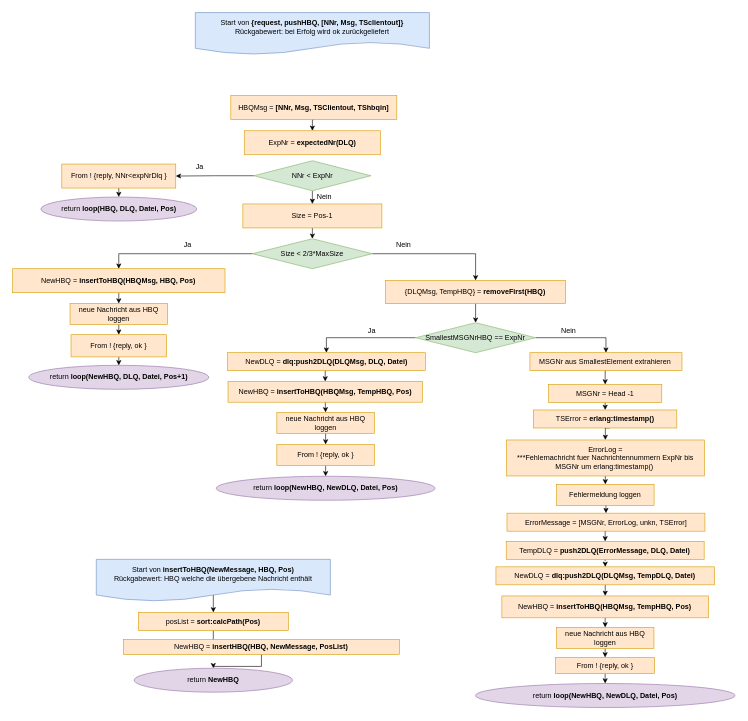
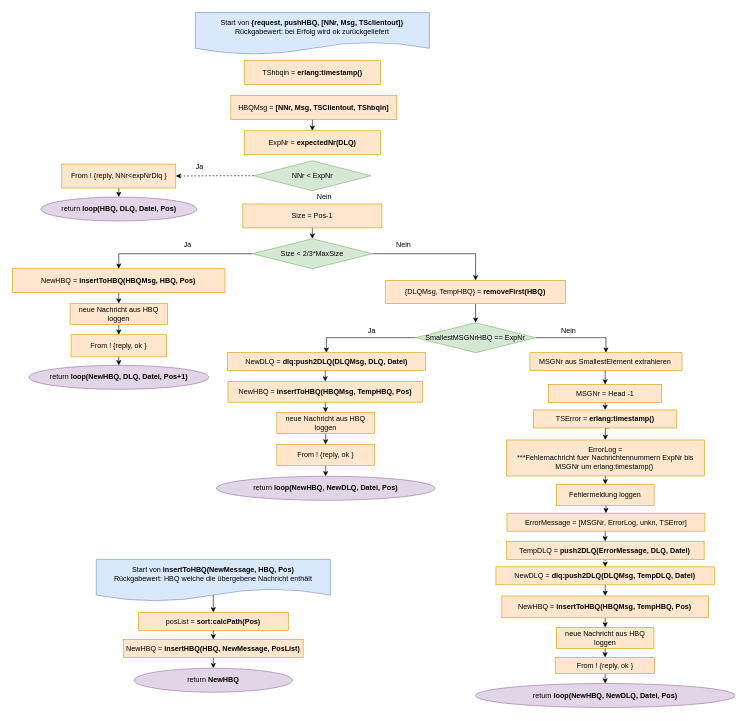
+ <mxCell id="74" value="TShbqin = &lt;b&gt;erlang:timestamp()&lt;/b&gt;" style="rounded=0;whiteSpace=wrap;html=1;fillColor=#ffe6cc;strokeColor=#d79b00;" parent="1" vertex="1"><mxGeometry x="406.71" y="100" width="227.11" height="40" as="geometry" /></mxCell>
- <mxCell id="32" style="edgeStyle=orthogonalEdgeStyle;rounded=0;orthogonalLoop=1;jettySize=auto;html=1;exitX=0;exitY=0.5;exitDx=0;exitDy=0;entryX=1;entryY=0.5;entryDx=0;entryDy=0;" parent="1" source="34" target="51" edge="1"><mxGeometry relative="1" as="geometry"><mxPoint x="404.37" y="292" as="sourcePoint" /></mxGeometry></mxCell>
+ <mxCell id="32" style="edgeStyle=orthogonalEdgeStyle;rounded=0;orthogonalLoop=1;jettySize=auto;html=1;exitX=0;exitY=0.5;exitDx=0;exitDy=0;entryX=1;entryY=0.5;entryDx=0;entryDy=0;dashed=1;" parent="1" source="34" target="51" edge="1"><mxGeometry relative="1" as="geometry"><mxPoint x="404.37" y="292" as="sourcePoint" /></mxGeometry></mxCell>
- <mxCell id="33" style="edgeStyle=orthogonalEdgeStyle;rounded=0;orthogonalLoop=1;jettySize=auto;html=1;exitX=0.5;exitY=1;exitDx=0;exitDy=0;entryX=0.5;entryY=0;entryDx=0;entryDy=0;" parent="1" source="34" target="9" edge="1"><mxGeometry relative="1" as="geometry" /></mxCell>
- <mxCell id="40" value="NewHBQ = &lt;b&gt;insertHBQ(HBQ, NewMessage, PosList)&lt;/b&gt;" style="rounded=0;whiteSpace=wrap;html=1;fillColor=#ffe6cc;strokeColor=#d79b00;" parent="1" vertex="1"><mxGeometry x="205.37" y="1065" width="460" height="25" as="geometry" /></mxCell>
+ <mxCell id="40" value="NewHBQ = &lt;b&gt;insertHBQ(HBQ, NewMessage, PosList)&lt;/b&gt;" style="rounded=0;whiteSpace=wrap;html=1;fillColor=#ffe6cc;strokeColor=#d79b00;" parent="1" vertex="1"><mxGeometry x="205.37" y="1065" width="299.5" height="30" as="geometry" /></mxCell>
